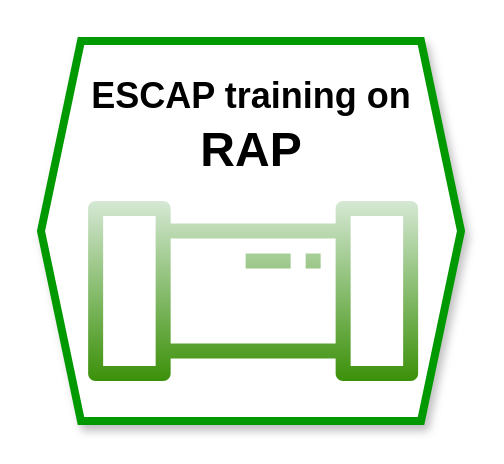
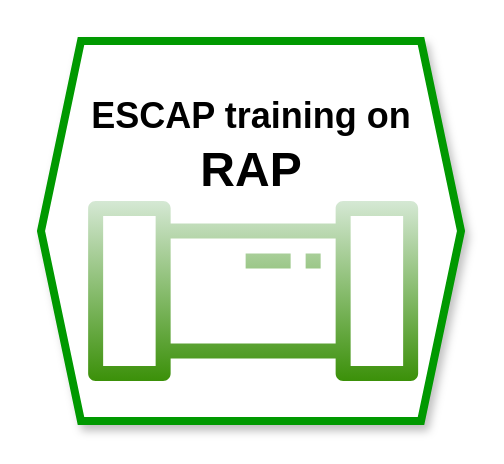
- <mxCell id="4" value="&lt;font size=&quot;1&quot; color=&quot;#000000&quot; style=&quot;&quot;&gt;&lt;b style=&quot;font-size: 18px;&quot;&gt;ESCAP training on&lt;/b&gt;&lt;b style=&quot;font-size: 24px;&quot;&gt; &lt;br&gt;RAP&lt;/b&gt;&lt;/font&gt;" style="text;html=1;align=center;verticalAlign=middle;whiteSpace=wrap;rounded=0;" vertex="1" parent="1"><mxGeometry x="42.5" y="30" width="165" height="60" as="geometry" /></mxCell>
+ <mxCell id="4" value="&lt;font size=&quot;1&quot; color=&quot;#000000&quot; style=&quot;&quot;&gt;&lt;b style=&quot;font-size: 18px;&quot;&gt;ESCAP training on&lt;/b&gt;&lt;b style=&quot;font-size: 24px;&quot;&gt; &lt;br&gt;RAP&lt;/b&gt;&lt;/font&gt;" style="text;html=1;align=center;verticalAlign=middle;whiteSpace=wrap;rounded=0;" vertex="1" parent="1"><mxGeometry x="42.5" y="40" width="165" height="60" as="geometry" /></mxCell>
